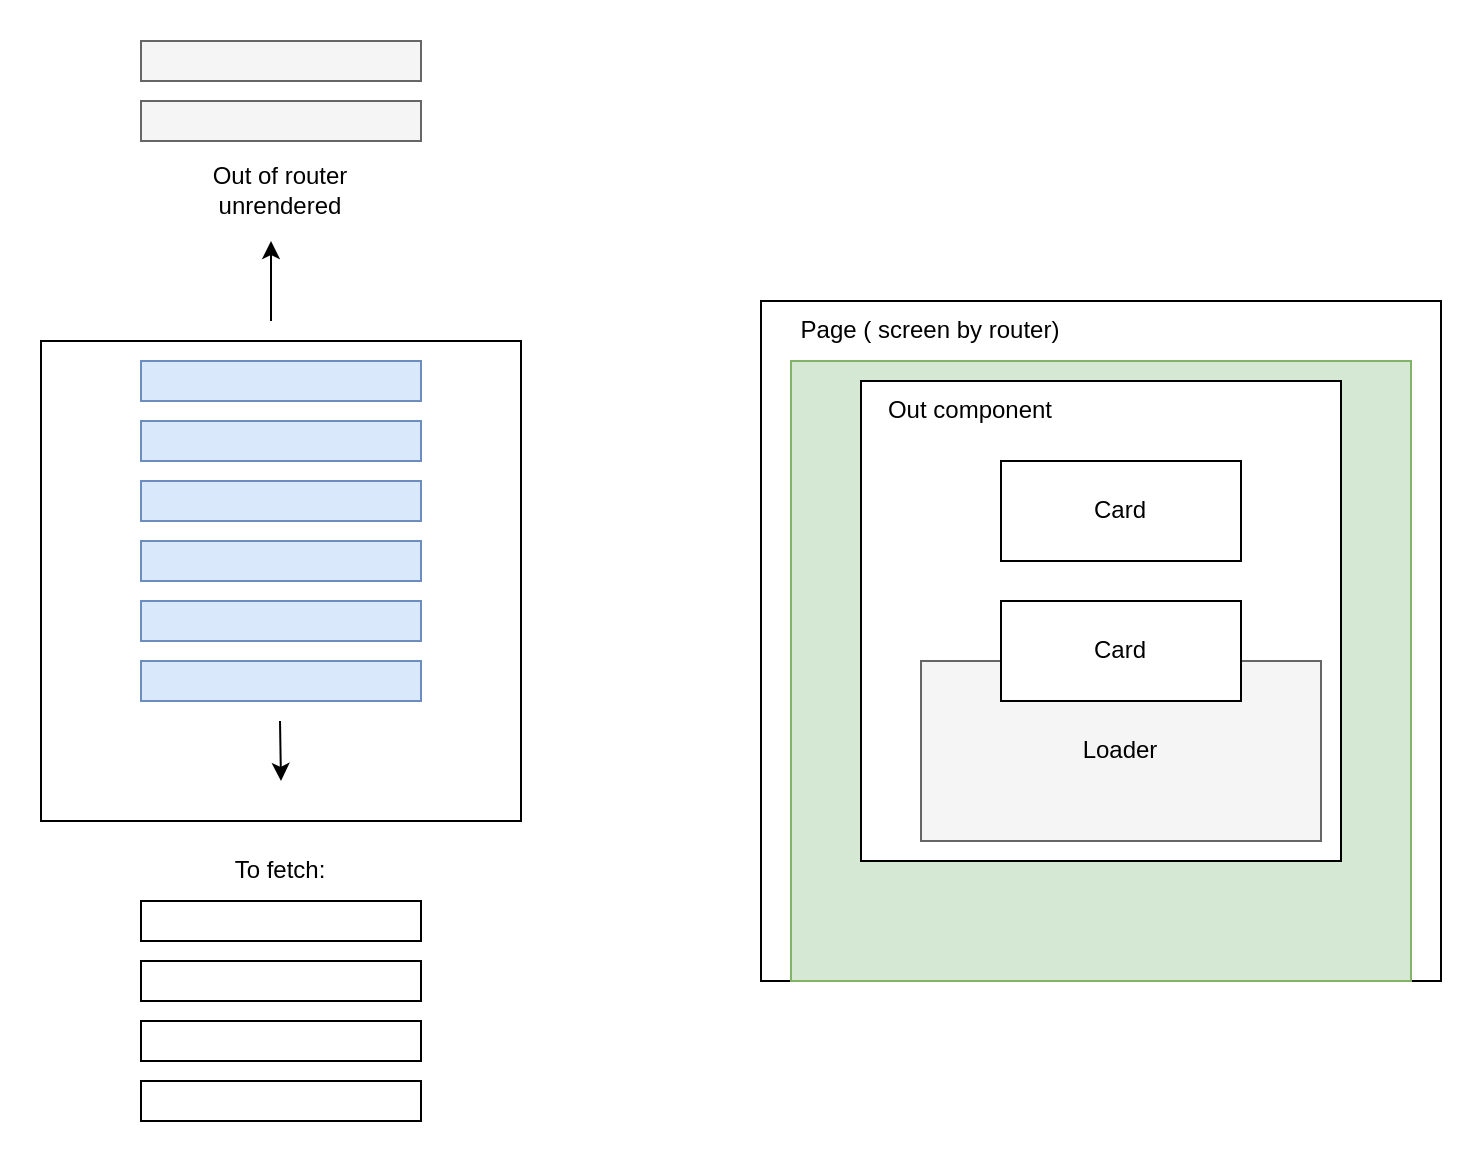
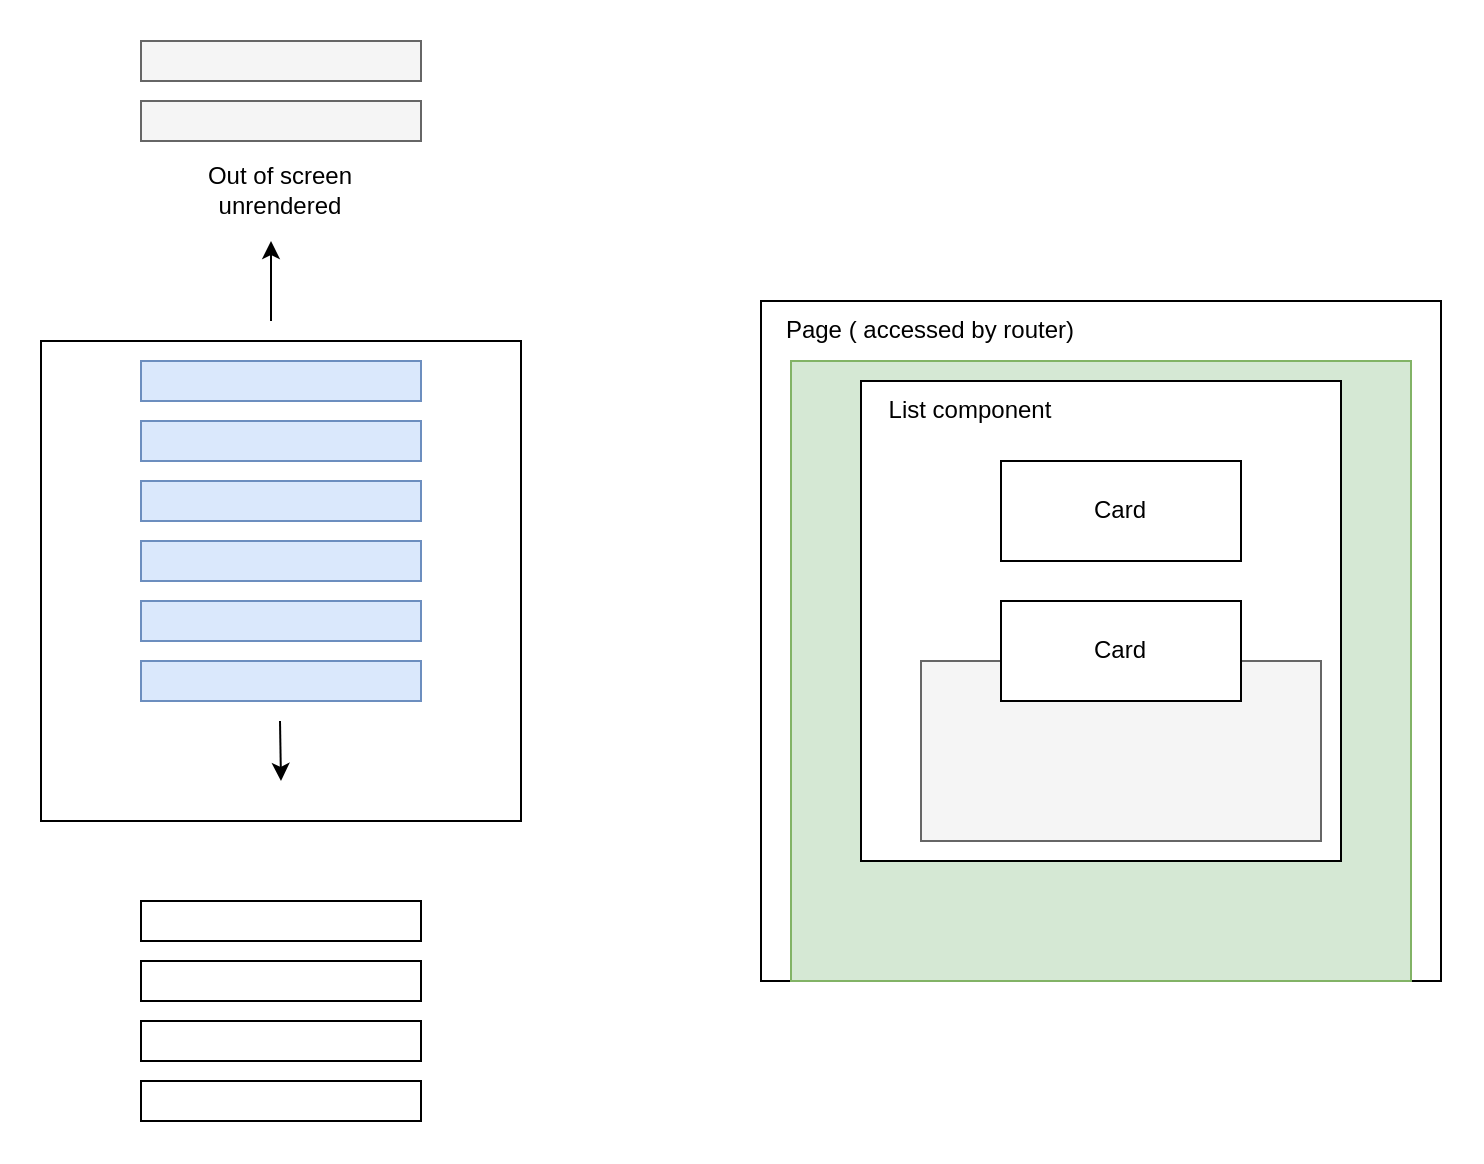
- <mxCell id="17" value="Out of router unrendered" style="text;html=1;align=center;verticalAlign=middle;whiteSpace=wrap;rounded=0;" parent="1" vertex="1"><mxGeometry x="95" y="80" width="90" height="30" as="geometry" /></mxCell>
+ <mxCell id="17" value="Out of screen unrendered" style="text;html=1;align=center;verticalAlign=middle;whiteSpace=wrap;rounded=0;" parent="1" vertex="1"><mxGeometry x="95" y="80" width="90" height="30" as="geometry" /></mxCell>
- <mxCell id="26" value="Page ( screen by router)" style="text;html=1;align=center;verticalAlign=middle;whiteSpace=wrap;rounded=0;" parent="1" vertex="1"><mxGeometry x="390" y="150" width="150" height="30" as="geometry" /></mxCell>
+ <mxCell id="26" value="Page ( accessed by router)" style="text;html=1;align=center;verticalAlign=middle;whiteSpace=wrap;rounded=0;" parent="1" vertex="1"><mxGeometry x="390" y="150" width="150" height="30" as="geometry" /></mxCell>
- <mxCell id="23" value="Out component" style="text;html=1;align=center;verticalAlign=middle;whiteSpace=wrap;rounded=0;" parent="1" vertex="1"><mxGeometry x="430" y="190" width="110" height="30" as="geometry" /></mxCell>
+ <mxCell id="23" value="List component" style="text;html=1;align=center;verticalAlign=middle;whiteSpace=wrap;rounded=0;" parent="1" vertex="1"><mxGeometry x="430" y="190" width="110" height="30" as="geometry" /></mxCell>
- <mxCell id="27" value="Loader" style="text;html=1;align=center;verticalAlign=middle;whiteSpace=wrap;rounded=0;" parent="1" vertex="1"><mxGeometry x="530" y="360" width="60" height="30" as="geometry" /></mxCell>
- <mxCell id="16" value="To fetch:" style="text;html=1;align=center;verticalAlign=middle;whiteSpace=wrap;rounded=0;" parent="1" vertex="1"><mxGeometry x="110" y="420" width="60" height="30" as="geometry" /></mxCell>
